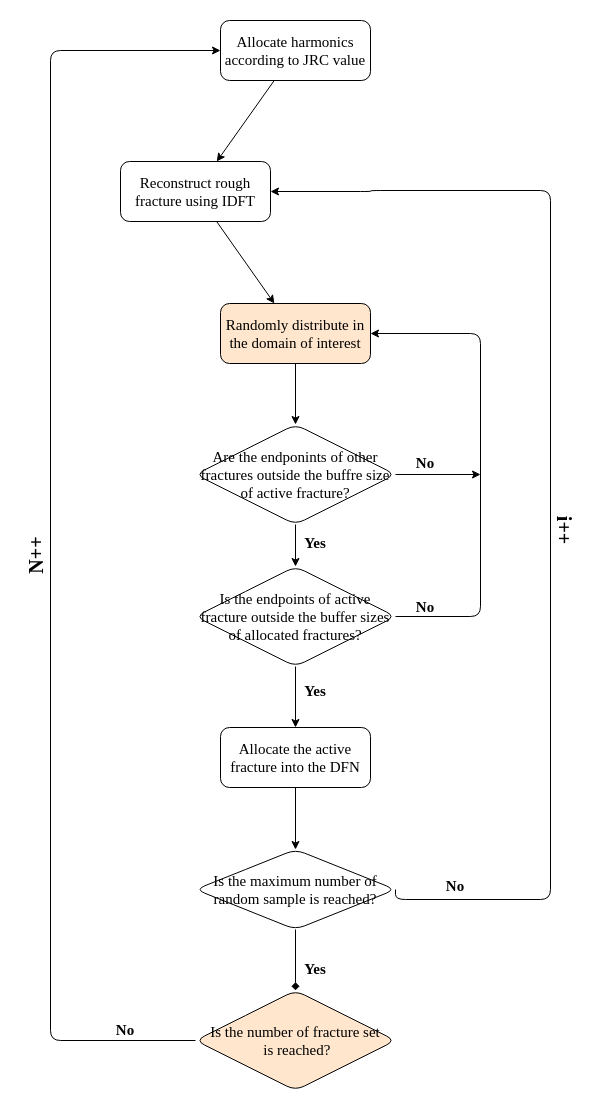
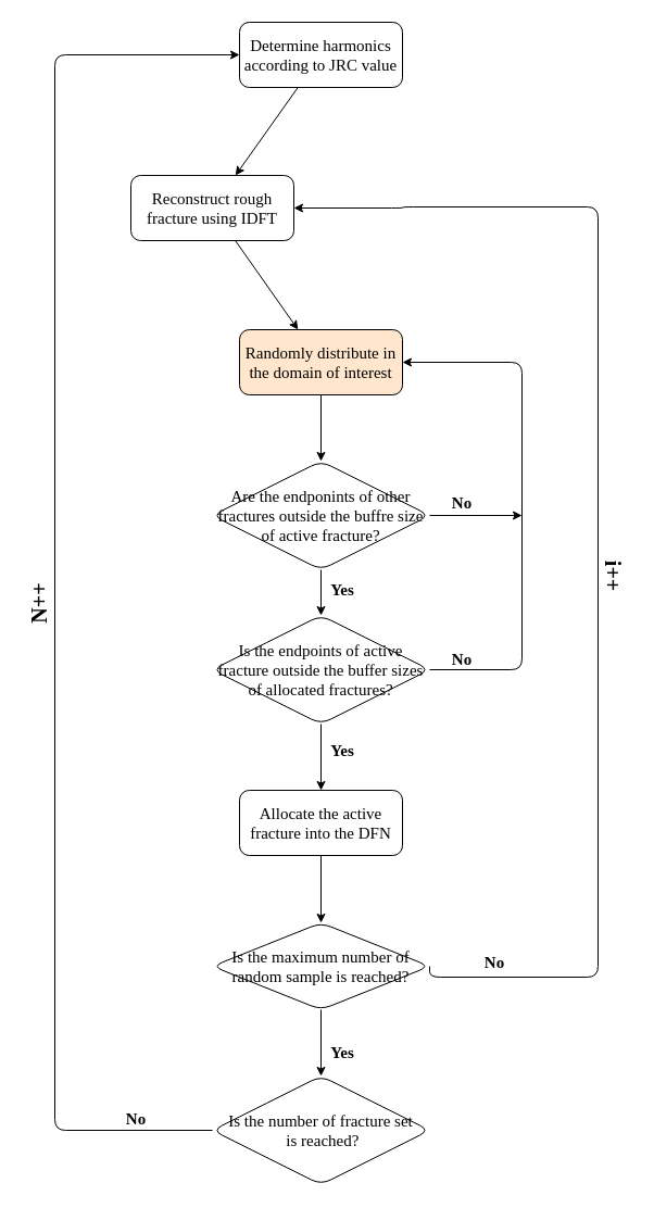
- <mxCell id="3" value="Allocate harmonics according to JRC value" style="rounded=1;whiteSpace=wrap;html=1;fontFamily=Times New Roman;spacing=2;fontSize=15;" vertex="1" parent="1"><mxGeometry x="220" y="20" width="150" height="60" as="geometry" /></mxCell>
+ <mxCell id="3" value="Determine harmonics according to JRC value" style="rounded=1;whiteSpace=wrap;html=1;fontFamily=Times New Roman;spacing=2;fontSize=15;" vertex="1" parent="1"><mxGeometry x="220" y="20" width="150" height="60" as="geometry" /></mxCell>
- <mxCell id="16" value="" style="edgeStyle=none;html=1;fontFamily=Verdana;spacing=2;endArrow=diamond;" edge="1" parent="1" source="18" target="20"><mxGeometry relative="1" as="geometry" /></mxCell>
+ <mxCell id="16" value="" style="edgeStyle=none;html=1;fontFamily=Verdana;spacing=2;" edge="1" parent="1" source="18" target="20"><mxGeometry relative="1" as="geometry" /></mxCell>
- <mxCell id="20" value="Is the number of fracture set&lt;br style=&quot;font-size: 15px;&quot;&gt;&amp;nbsp;is reached?" style="rhombus;whiteSpace=wrap;html=1;rounded=1;fontFamily=Times New Roman;spacing=2;fontSize=15;fillColor=#ffe6cc;" vertex="1" parent="1"><mxGeometry x="195" y="990" width="200" height="100" as="geometry" /></mxCell>
+ <mxCell id="20" value="Is the number of fracture set&lt;br style=&quot;font-size: 15px;&quot;&gt;&amp;nbsp;is reached?" style="rhombus;whiteSpace=wrap;html=1;rounded=1;fontFamily=Times New Roman;spacing=2;fontSize=15;" vertex="1" parent="1"><mxGeometry x="195" y="990" width="200" height="100" as="geometry" /></mxCell>
